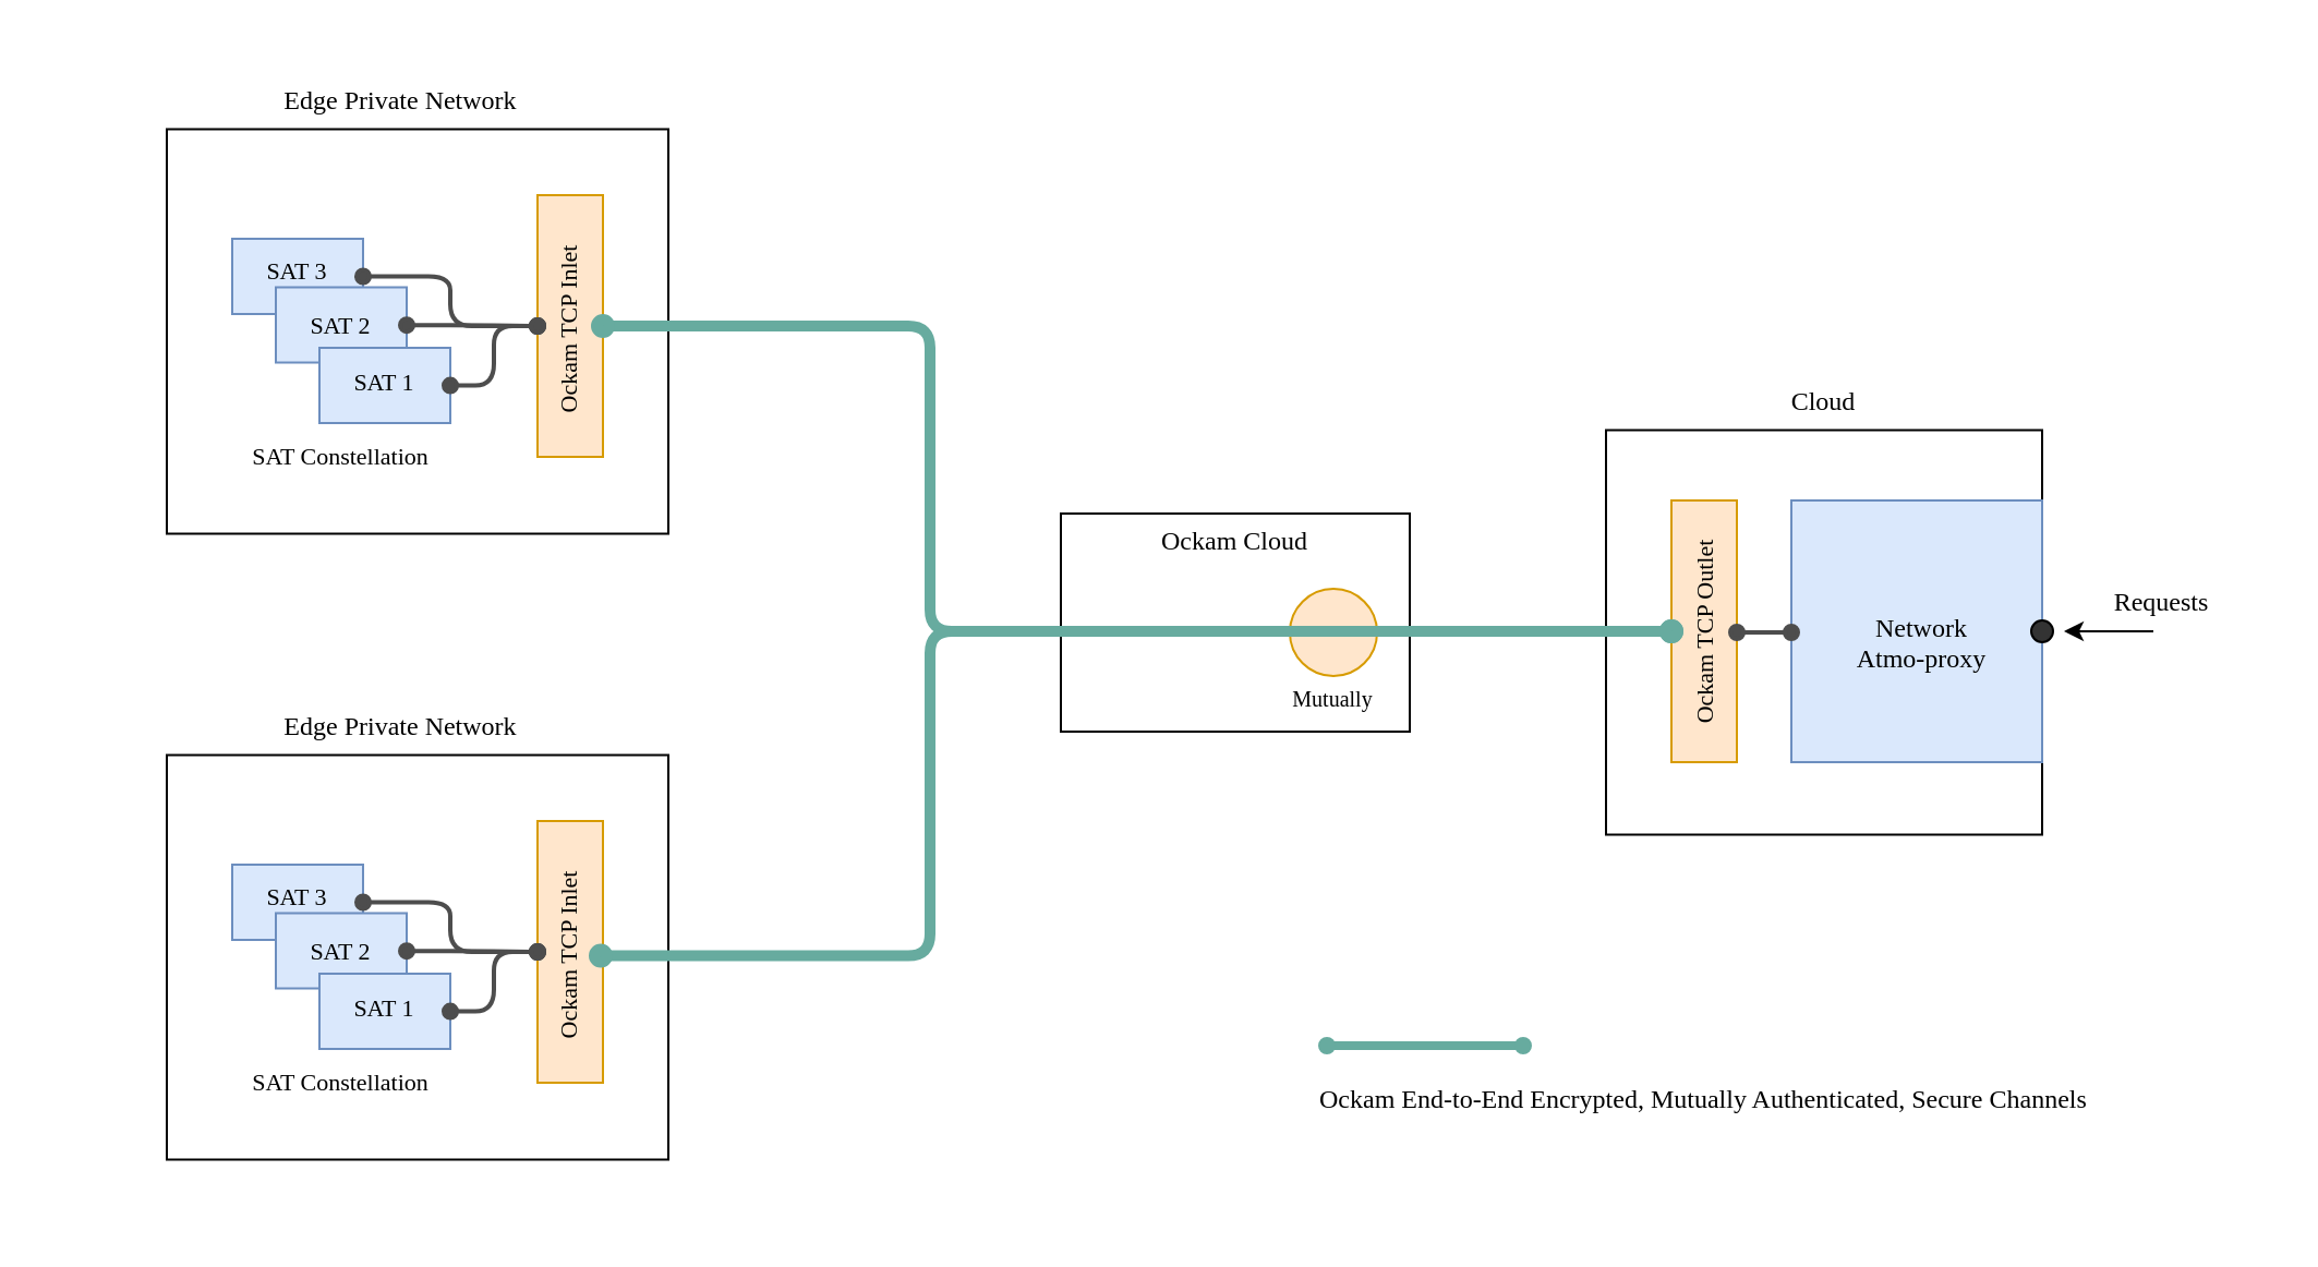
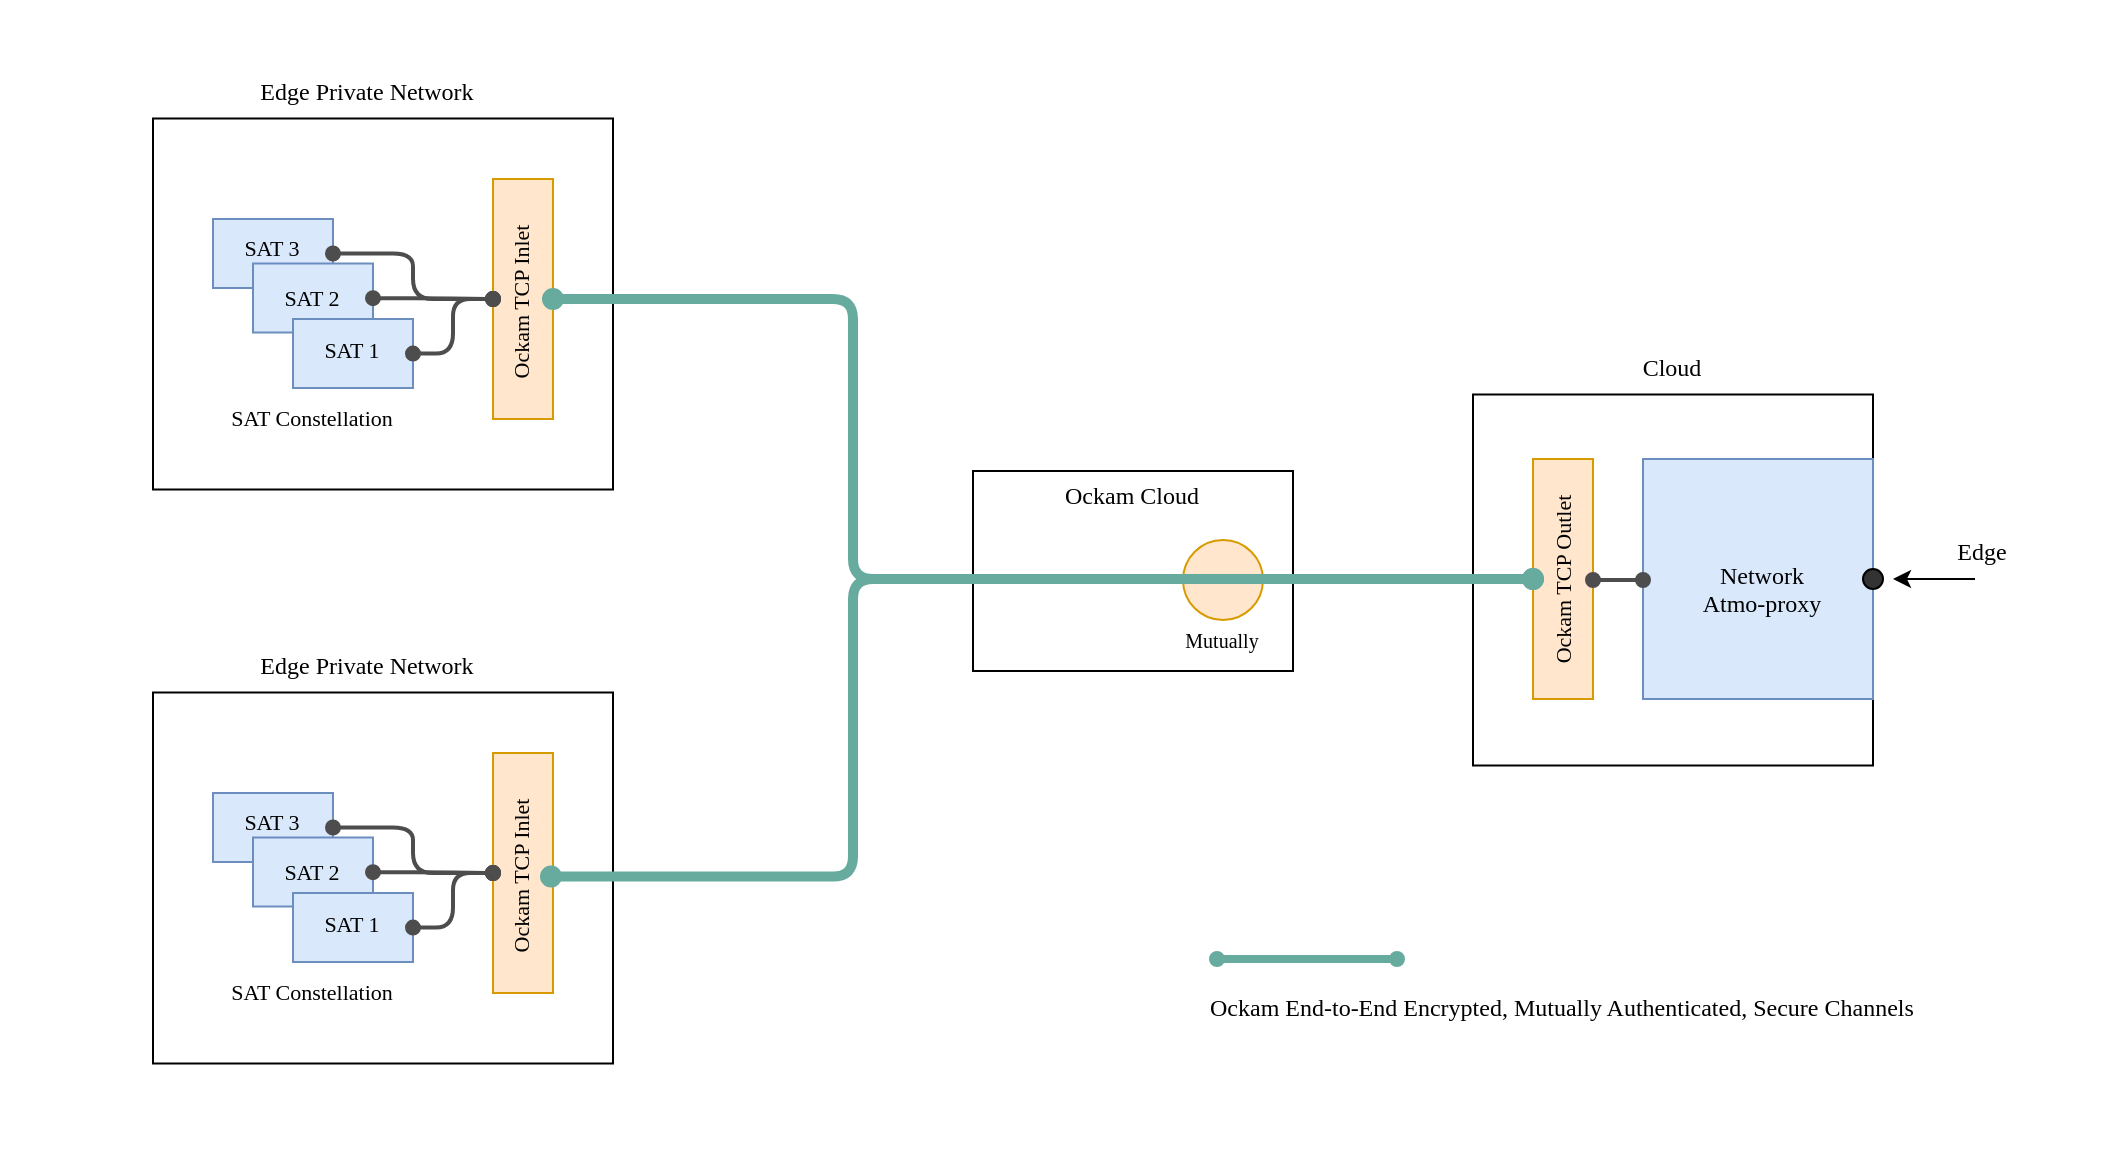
- <mxCell id="46" value="&lt;font style=&quot;font-size: 12px&quot;&gt;Requests&lt;/font&gt;" style="text;html=1;strokeColor=none;fillColor=none;align=center;verticalAlign=middle;whiteSpace=wrap;rounded=0;fontSize=16;fontFamily=Verdana;" vertex="1" parent="1"><mxGeometry x="941" y="259" width="100" height="30" as="geometry" /></mxCell>
+ <mxCell id="46" value="&lt;font style=&quot;font-size: 12px&quot;&gt;Edge&lt;/font&gt;" style="text;html=1;strokeColor=none;fillColor=none;align=center;verticalAlign=middle;whiteSpace=wrap;rounded=0;fontSize=16;fontFamily=Verdana;" vertex="1" parent="1"><mxGeometry x="941" y="259" width="100" height="30" as="geometry" /></mxCell>
